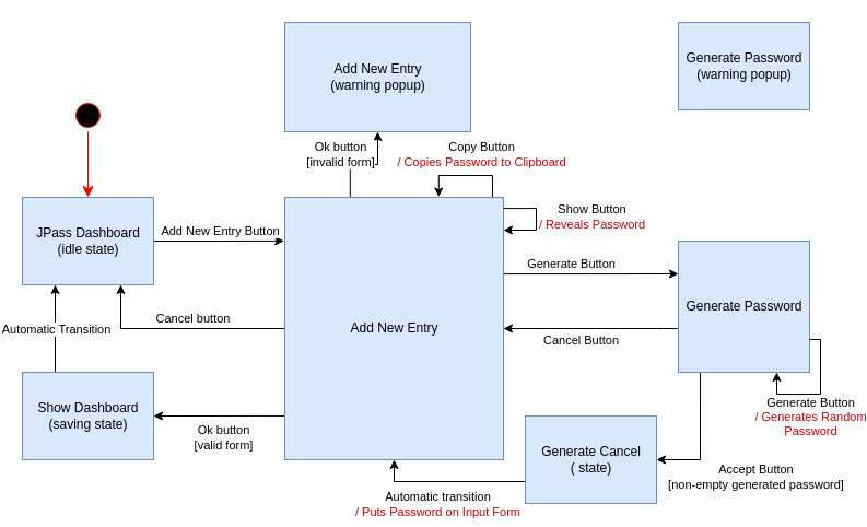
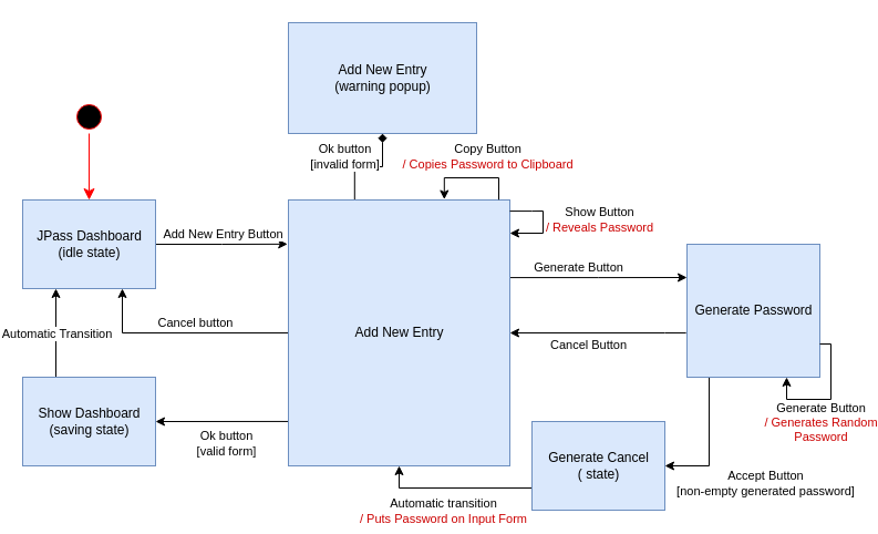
- <mxCell id="22" value="Generate Password&lt;br&gt;(warning popup)" style="html=1;fillColor=#dae8fc;strokeColor=#6c8ebf;" parent="1" vertex="1"><mxGeometry x="620" y="20" width="120" height="80" as="geometry" /></mxCell>
- <mxCell id="7" style="edgeStyle=orthogonalEdgeStyle;rounded=0;orthogonalLoop=1;jettySize=auto;html=1;exitX=0.299;exitY=0;exitDx=0;exitDy=0;entryX=0.5;entryY=1;entryDx=0;entryDy=0;exitPerimeter=0;" parent="1" source="12" target="23" edge="1"><mxGeometry relative="1" as="geometry" /></mxCell>
+ <mxCell id="7" style="edgeStyle=orthogonalEdgeStyle;rounded=0;orthogonalLoop=1;jettySize=auto;html=1;exitX=0.299;exitY=0;exitDx=0;exitDy=0;entryX=0.5;entryY=1;entryDx=0;entryDy=0;exitPerimeter=0;endArrow=diamond;" parent="1" source="12" target="23" edge="1"><mxGeometry relative="1" as="geometry" /></mxCell>
